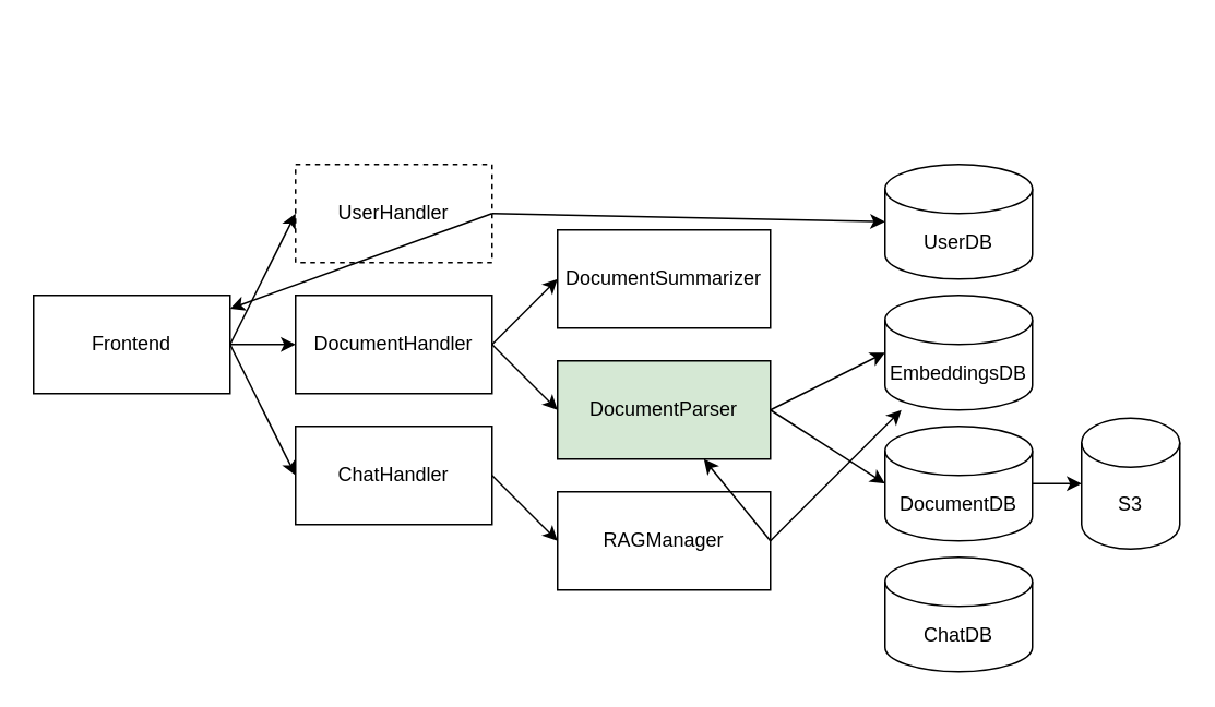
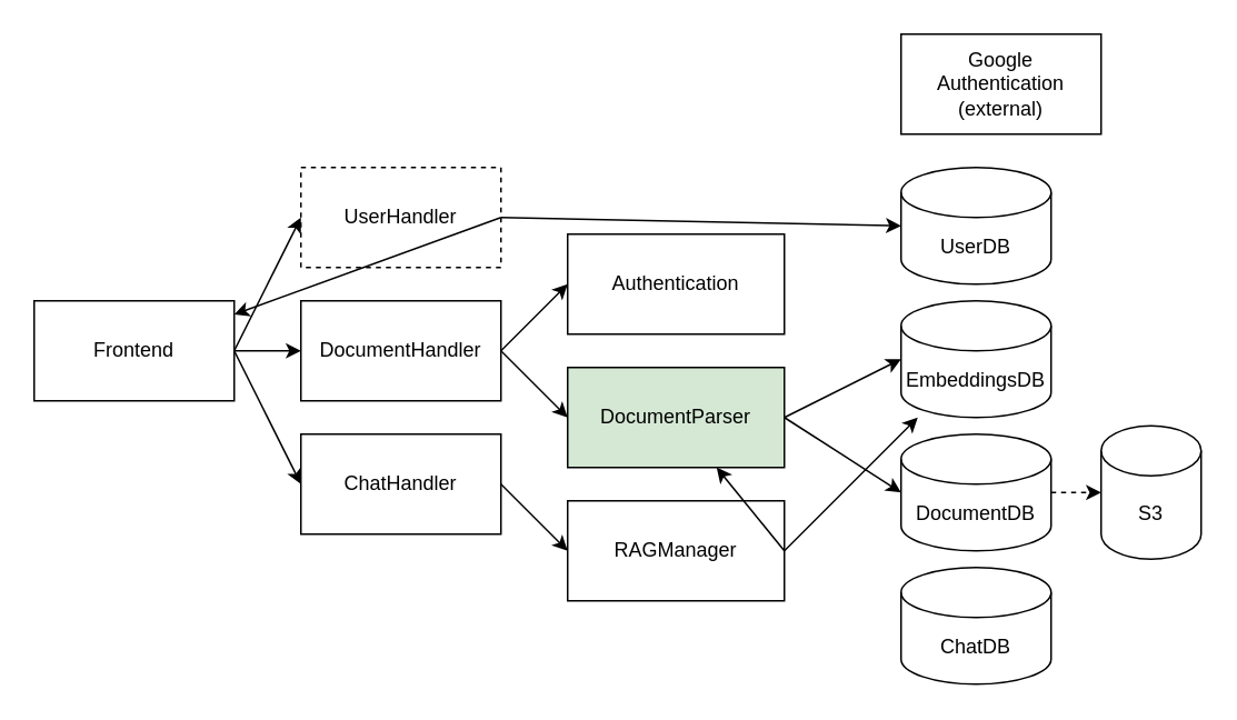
+ <mxCell id="9" value="Google&lt;div&gt;Authentication&lt;/div&gt;&lt;div&gt;(external)&lt;/div&gt;" style="rounded=0;whiteSpace=wrap;html=1;" parent="1" vertex="1"><mxGeometry x="540" y="20" width="120" height="60" as="geometry" /></mxCell>
- <mxCell id="16" value="DocumentSummarizer" style="rounded=0;whiteSpace=wrap;html=1;" parent="1" vertex="1"><mxGeometry x="340" y="140" width="130" height="60" as="geometry" /></mxCell>
+ <mxCell id="16" value="Authentication" style="rounded=0;whiteSpace=wrap;html=1;" parent="1" vertex="1"><mxGeometry x="340" y="140" width="130" height="60" as="geometry" /></mxCell>
- <mxCell id="27" value="" style="endArrow=classic;html=1;rounded=0;entryX=0;entryY=0.5;entryDx=0;entryDy=0;entryPerimeter=0;exitX=1;exitY=0.5;exitDx=0;exitDy=0;exitPerimeter=0;" parent="1" source="10" target="26" edge="1"><mxGeometry width="50" height="50" relative="1" as="geometry"><mxPoint x="650" y="360" as="sourcePoint" /><mxPoint x="700" y="310" as="targetPoint" /></mxGeometry></mxCell>
+ <mxCell id="27" value="" style="endArrow=classic;html=1;rounded=0;entryX=0;entryY=0.5;entryDx=0;entryDy=0;entryPerimeter=0;exitX=1;exitY=0.5;exitDx=0;exitDy=0;exitPerimeter=0;dashed=1;" parent="1" source="10" target="26" edge="1"><mxGeometry width="50" height="50" relative="1" as="geometry"><mxPoint x="650" y="360" as="sourcePoint" /><mxPoint x="700" y="310" as="targetPoint" /></mxGeometry></mxCell>
